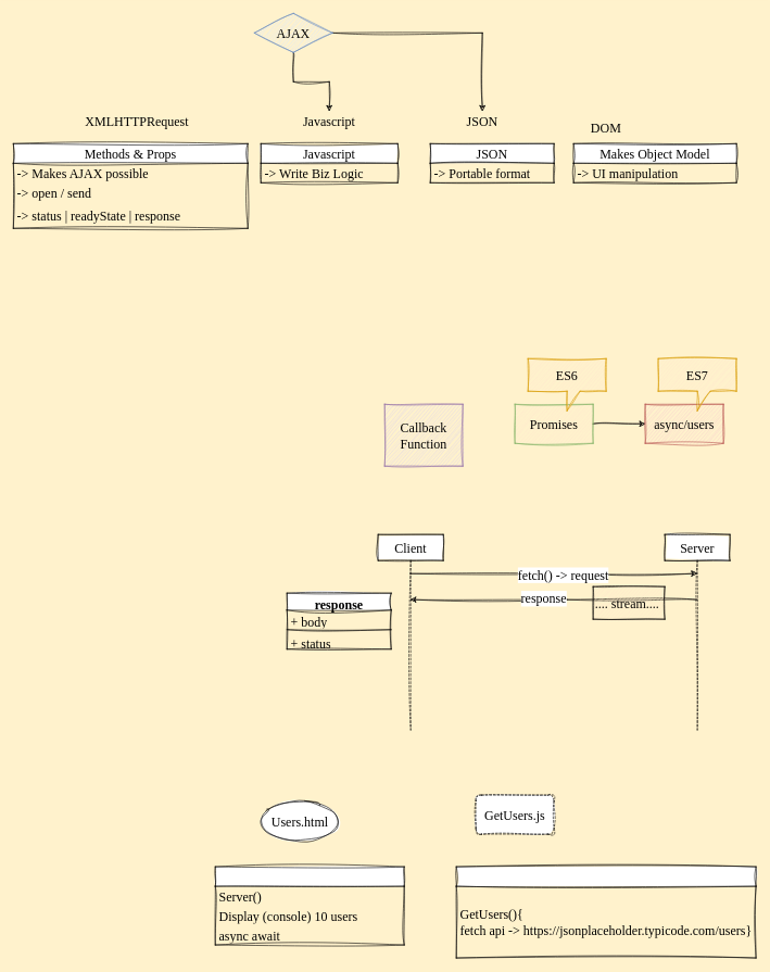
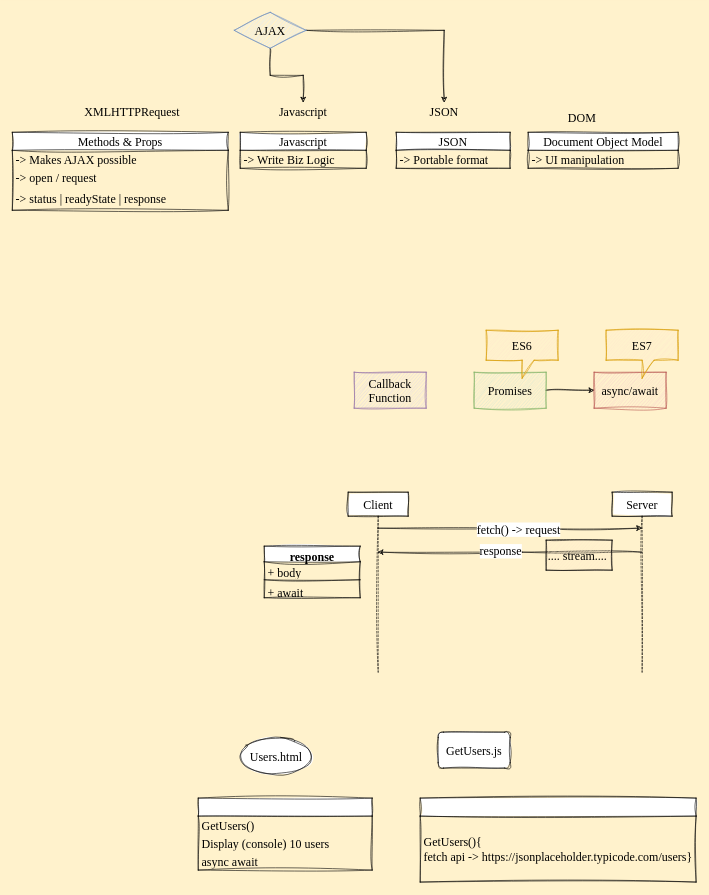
- <mxCell id="5" value="XMLHTTPRequest" style="text;html=1;strokeColor=none;fillColor=none;align=center;verticalAlign=middle;whiteSpace=wrap;rounded=0;fontSize=20;fontFamily=Architects Daughter;" parent="1" vertex="1"><mxGeometry x="120" y="170" width="180" height="30" as="geometry" /></mxCell>
+ <mxCell id="5" value="XMLHTTPRequest" style="text;html=1;strokeColor=none;fillColor=none;align=center;verticalAlign=middle;whiteSpace=wrap;rounded=0;fontSize=20;fontFamily=Architects Daughter;" parent="1" vertex="1"><mxGeometry x="130" y="170" width="180" height="30" as="geometry" /></mxCell>
- <mxCell id="16" value="DOM" style="text;html=1;strokeColor=none;fillColor=none;align=center;verticalAlign=middle;whiteSpace=wrap;rounded=0;fontSize=20;fontFamily=Architects Daughter;" parent="1" vertex="1"><mxGeometry x="840" y="180" width="180" height="30" as="geometry" /></mxCell>
+ <mxCell id="16" value="DOM" style="text;html=1;strokeColor=none;fillColor=none;align=center;verticalAlign=middle;whiteSpace=wrap;rounded=0;fontSize=20;fontFamily=Architects Daughter;" parent="1" vertex="1"><mxGeometry x="880" y="180" width="180" height="30" as="geometry" /></mxCell>
- <mxCell id="17" value="Makes Object Model" style="swimlane;fontStyle=0;childLayout=stackLayout;horizontal=1;startSize=30;horizontalStack=0;resizeParent=1;resizeParentMax=0;resizeLast=0;collapsible=1;marginBottom=0;whiteSpace=wrap;html=1;sketch=1;hachureGap=4;jiggle=2;curveFitting=1;fontFamily=Architects Daughter;fontSource=https%3A%2F%2Ffonts.googleapis.com%2Fcss%3Ffamily%3DArchitects%2BDaughter;fontSize=20;" parent="1" vertex="1"><mxGeometry x="880" y="220" width="250" height="60" as="geometry" /></mxCell>
+ <mxCell id="17" value="Document Object Model" style="swimlane;fontStyle=0;childLayout=stackLayout;horizontal=1;startSize=30;horizontalStack=0;resizeParent=1;resizeParentMax=0;resizeLast=0;collapsible=1;marginBottom=0;whiteSpace=wrap;html=1;sketch=1;hachureGap=4;jiggle=2;curveFitting=1;fontFamily=Architects Daughter;fontSource=https%3A%2F%2Ffonts.googleapis.com%2Fcss%3Ffamily%3DArchitects%2BDaughter;fontSize=20;" parent="1" vertex="1"><mxGeometry x="880" y="220" width="250" height="60" as="geometry" /></mxCell>
- <mxCell id="8" value="-&amp;gt; open / send" style="text;strokeColor=none;fillColor=none;align=left;verticalAlign=middle;spacingLeft=4;spacingRight=4;overflow=hidden;points=[[0,0.5],[1,0.5]];portConstraint=eastwest;rotatable=0;whiteSpace=wrap;html=1;fontSize=20;fontFamily=Architects Daughter;" parent="6" vertex="1"><mxGeometry y="60" width="360" height="30" as="geometry" /></mxCell>
+ <mxCell id="8" value="-&amp;gt; open / request" style="text;strokeColor=none;fillColor=none;align=left;verticalAlign=middle;spacingLeft=4;spacingRight=4;overflow=hidden;points=[[0,0.5],[1,0.5]];portConstraint=eastwest;rotatable=0;whiteSpace=wrap;html=1;fontSize=20;fontFamily=Architects Daughter;" parent="6" vertex="1"><mxGeometry y="60" width="360" height="30" as="geometry" /></mxCell>
- <mxCell id="21" value="Promises" style="rounded=0;whiteSpace=wrap;html=1;sketch=1;hachureGap=4;jiggle=2;curveFitting=1;fontFamily=Architects Daughter;fontSource=https%3A%2F%2Ffonts.googleapis.com%2Fcss%3Ffamily%3DArchitects%2BDaughter;fontSize=20;fillColor=#ffe6cc;strokeColor=#82b366;" parent="1" vertex="1"><mxGeometry x="790" y="620" width="120" height="60" as="geometry" /></mxCell>
+ <mxCell id="21" value="Promises" style="rounded=0;whiteSpace=wrap;html=1;sketch=1;hachureGap=4;jiggle=2;curveFitting=1;fontFamily=Architects Daughter;fontSource=https%3A%2F%2Ffonts.googleapis.com%2Fcss%3Ffamily%3DArchitects%2BDaughter;fontSize=20;fillColor=#d5e8d4;strokeColor=#82b366;" parent="1" vertex="1"><mxGeometry x="790" y="620" width="120" height="60" as="geometry" /></mxCell>
- <mxCell id="22" value="async/users" style="rounded=0;whiteSpace=wrap;html=1;sketch=1;hachureGap=4;jiggle=2;curveFitting=1;fontFamily=Architects Daughter;fontSource=https%3A%2F%2Ffonts.googleapis.com%2Fcss%3Ffamily%3DArchitects%2BDaughter;fontSize=20;fillColor=#f8cecc;strokeColor=#b85450;" parent="1" vertex="1"><mxGeometry x="990" y="620" width="120" height="60" as="geometry" /></mxCell>
+ <mxCell id="22" value="async/await" style="rounded=0;whiteSpace=wrap;html=1;sketch=1;hachureGap=4;jiggle=2;curveFitting=1;fontFamily=Architects Daughter;fontSource=https%3A%2F%2Ffonts.googleapis.com%2Fcss%3Ffamily%3DArchitects%2BDaughter;fontSize=20;fillColor=#f8cecc;strokeColor=#b85450;" parent="1" vertex="1"><mxGeometry x="990" y="620" width="120" height="60" as="geometry" /></mxCell>
- <mxCell id="19" value="Callback Function" style="rounded=0;whiteSpace=wrap;html=1;sketch=1;hachureGap=4;jiggle=2;curveFitting=1;fontFamily=Architects Daughter;fontSource=https%3A%2F%2Ffonts.googleapis.com%2Fcss%3Ffamily%3DArchitects%2BDaughter;fontSize=20;fillColor=#e1d5e7;strokeColor=#9673a6;" parent="1" vertex="1"><mxGeometry x="590" y="620" width="120" height="95" as="geometry" /></mxCell>
+ <mxCell id="19" value="Callback Function" style="rounded=0;whiteSpace=wrap;html=1;sketch=1;hachureGap=4;jiggle=2;curveFitting=1;fontFamily=Architects Daughter;fontSource=https%3A%2F%2Ffonts.googleapis.com%2Fcss%3Ffamily%3DArchitects%2BDaughter;fontSize=20;fillColor=#e1d5e7;strokeColor=#9673a6;" parent="1" vertex="1"><mxGeometry x="590" y="620" width="120" height="60" as="geometry" /></mxCell>
- <mxCell id="34" value="+ status" style="text;strokeColor=none;fillColor=none;align=left;verticalAlign=top;spacingLeft=4;spacingRight=4;overflow=hidden;rotatable=0;points=[[0,0.5],[1,0.5]];portConstraint=eastwest;whiteSpace=wrap;html=1;fontSize=20;fontFamily=Architects Daughter;" parent="31" vertex="1"><mxGeometry y="60" width="160" height="26" as="geometry" /></mxCell>
+ <mxCell id="34" value="+ await" style="text;strokeColor=none;fillColor=none;align=left;verticalAlign=top;spacingLeft=4;spacingRight=4;overflow=hidden;rotatable=0;points=[[0,0.5],[1,0.5]];portConstraint=eastwest;whiteSpace=wrap;html=1;fontSize=20;fontFamily=Architects Daughter;" parent="31" vertex="1"><mxGeometry y="60" width="160" height="26" as="geometry" /></mxCell>
- <mxCell id="37" value="GetUsers.js" style="rounded=1;whiteSpace=wrap;html=1;sketch=1;hachureGap=4;jiggle=2;curveFitting=1;fontFamily=Architects Daughter;fontSource=https%3A%2F%2Ffonts.googleapis.com%2Fcss%3Ffamily%3DArchitects%2BDaughter;fontSize=20;dashed=1;" parent="1" vertex="1"><mxGeometry x="730" y="1220" width="120" height="60" as="geometry" /></mxCell>
+ <mxCell id="37" value="GetUsers.js" style="rounded=1;whiteSpace=wrap;html=1;sketch=1;hachureGap=4;jiggle=2;curveFitting=1;fontFamily=Architects Daughter;fontSource=https%3A%2F%2Ffonts.googleapis.com%2Fcss%3Ffamily%3DArchitects%2BDaughter;fontSize=20;" parent="1" vertex="1"><mxGeometry x="730" y="1220" width="120" height="60" as="geometry" /></mxCell>
- <mxCell id="39" value="Server()" style="text;strokeColor=none;fillColor=none;align=left;verticalAlign=middle;spacingLeft=4;spacingRight=4;overflow=hidden;points=[[0,0.5],[1,0.5]];portConstraint=eastwest;rotatable=0;whiteSpace=wrap;html=1;fontSize=20;fontFamily=Architects Daughter;" parent="38" vertex="1"><mxGeometry y="30" width="290" height="30" as="geometry" /></mxCell>
+ <mxCell id="39" value="GetUsers()" style="text;strokeColor=none;fillColor=none;align=left;verticalAlign=middle;spacingLeft=4;spacingRight=4;overflow=hidden;points=[[0,0.5],[1,0.5]];portConstraint=eastwest;rotatable=0;whiteSpace=wrap;html=1;fontSize=20;fontFamily=Architects Daughter;" parent="38" vertex="1"><mxGeometry y="30" width="290" height="30" as="geometry" /></mxCell>
